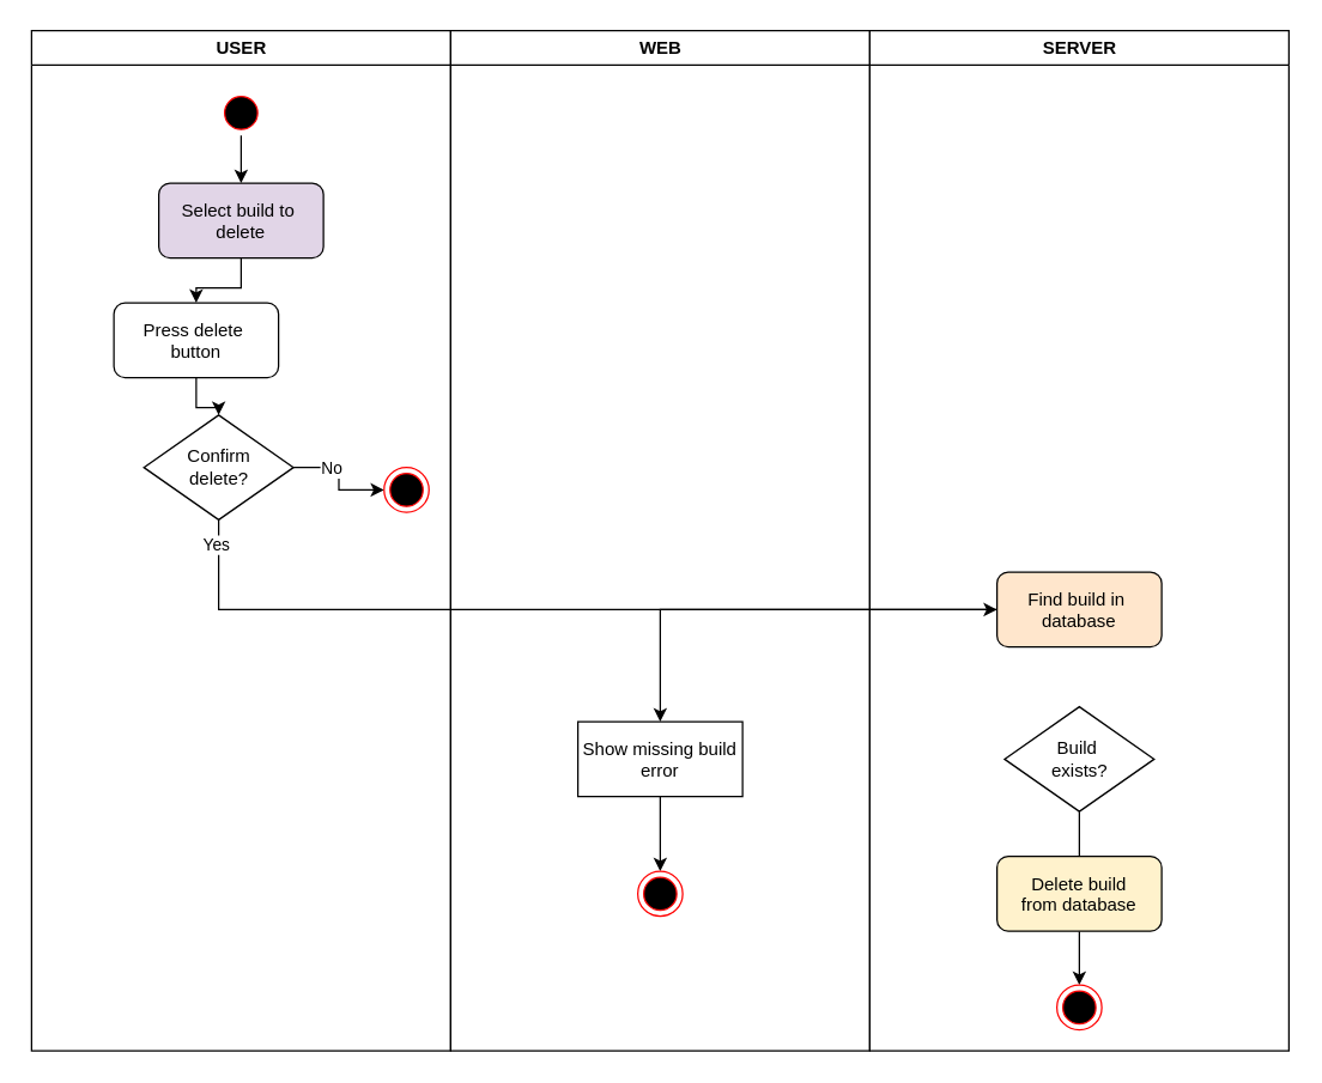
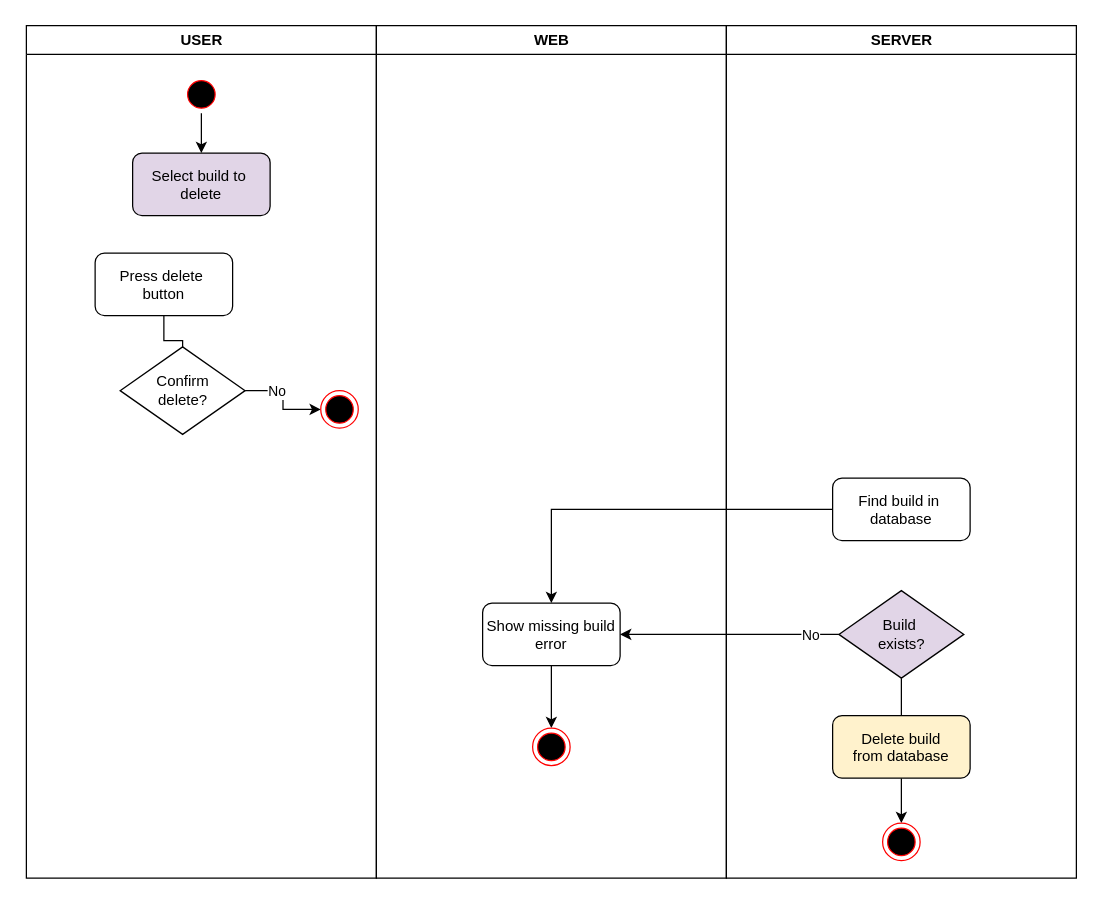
- <mxCell id="5" style="edgeStyle=orthogonalEdgeStyle;rounded=0;orthogonalLoop=1;jettySize=auto;html=1;" edge="1" parent="2" source="6" target="13"><mxGeometry relative="1" as="geometry" /></mxCell>
- <mxCell id="12" style="edgeStyle=orthogonalEdgeStyle;rounded=0;orthogonalLoop=1;jettySize=auto;html=1;" edge="1" parent="2" source="13" target="11"><mxGeometry relative="1" as="geometry" /></mxCell>
+ <mxCell id="12" style="edgeStyle=orthogonalEdgeStyle;rounded=0;orthogonalLoop=1;jettySize=auto;html=1;endArrow=none;" edge="1" parent="2" source="13" target="11"><mxGeometry relative="1" as="geometry" /></mxCell>
- <mxCell id="27" style="edgeStyle=orthogonalEdgeStyle;rounded=0;orthogonalLoop=1;jettySize=auto;html=1;entryX=0;entryY=0.5;entryDx=0;entryDy=0;exitX=0.5;exitY=1;exitDx=0;exitDy=0;" edge="1" parent="1" source="11" target="21"><mxGeometry relative="1" as="geometry" /></mxCell>
- <mxCell id="28" value="Yes" style="edgeLabel;html=1;align=center;verticalAlign=middle;resizable=0;points=[];" vertex="1" connectable="0" parent="27"><mxGeometry x="-0.944" y="-2" relative="1" as="geometry"><mxPoint as="offset" /></mxGeometry></mxCell>
- <mxCell id="21" value="Find build in &#10;database" style="rounded=1;fillColor=#ffe6cc;" vertex="1" parent="19"><mxGeometry x="85" y="362" width="110" height="50" as="geometry" /></mxCell>
+ <mxCell id="21" value="Find build in &#10;database" style="rounded=1;" vertex="1" parent="19"><mxGeometry x="85" y="362" width="110" height="50" as="geometry" /></mxCell>
- <mxCell id="17" value="Show missing build&#10;error" style="rounded=0;" vertex="1" parent="15"><mxGeometry x="85" y="462" width="110" height="50" as="geometry" /></mxCell>
+ <mxCell id="17" value="Show missing build&#10;error" style="rounded=1;" vertex="1" parent="15"><mxGeometry x="85" y="462" width="110" height="50" as="geometry" /></mxCell>
+ <mxCell id="29" style="edgeStyle=orthogonalEdgeStyle;rounded=0;orthogonalLoop=1;jettySize=auto;html=1;" edge="1" parent="1" source="23" target="17"><mxGeometry relative="1" as="geometry" /></mxCell>
+ <mxCell id="30" value="No" style="edgeLabel;html=1;align=center;verticalAlign=middle;resizable=0;points=[];" vertex="1" connectable="0" parent="29"><mxGeometry x="-0.739" relative="1" as="geometry"><mxPoint as="offset" /></mxGeometry></mxCell>
- <mxCell id="23" value="Build&amp;nbsp;&lt;div&gt;exists?&lt;/div&gt;" style="rhombus;whiteSpace=wrap;html=1;" vertex="1" parent="19"><mxGeometry x="90" y="452" width="100" height="70" as="geometry" /></mxCell>
+ <mxCell id="23" value="Build&amp;nbsp;&lt;div&gt;exists?&lt;/div&gt;" style="rhombus;whiteSpace=wrap;html=1;fillColor=#e1d5e7;" vertex="1" parent="19"><mxGeometry x="90" y="452" width="100" height="70" as="geometry" /></mxCell>
